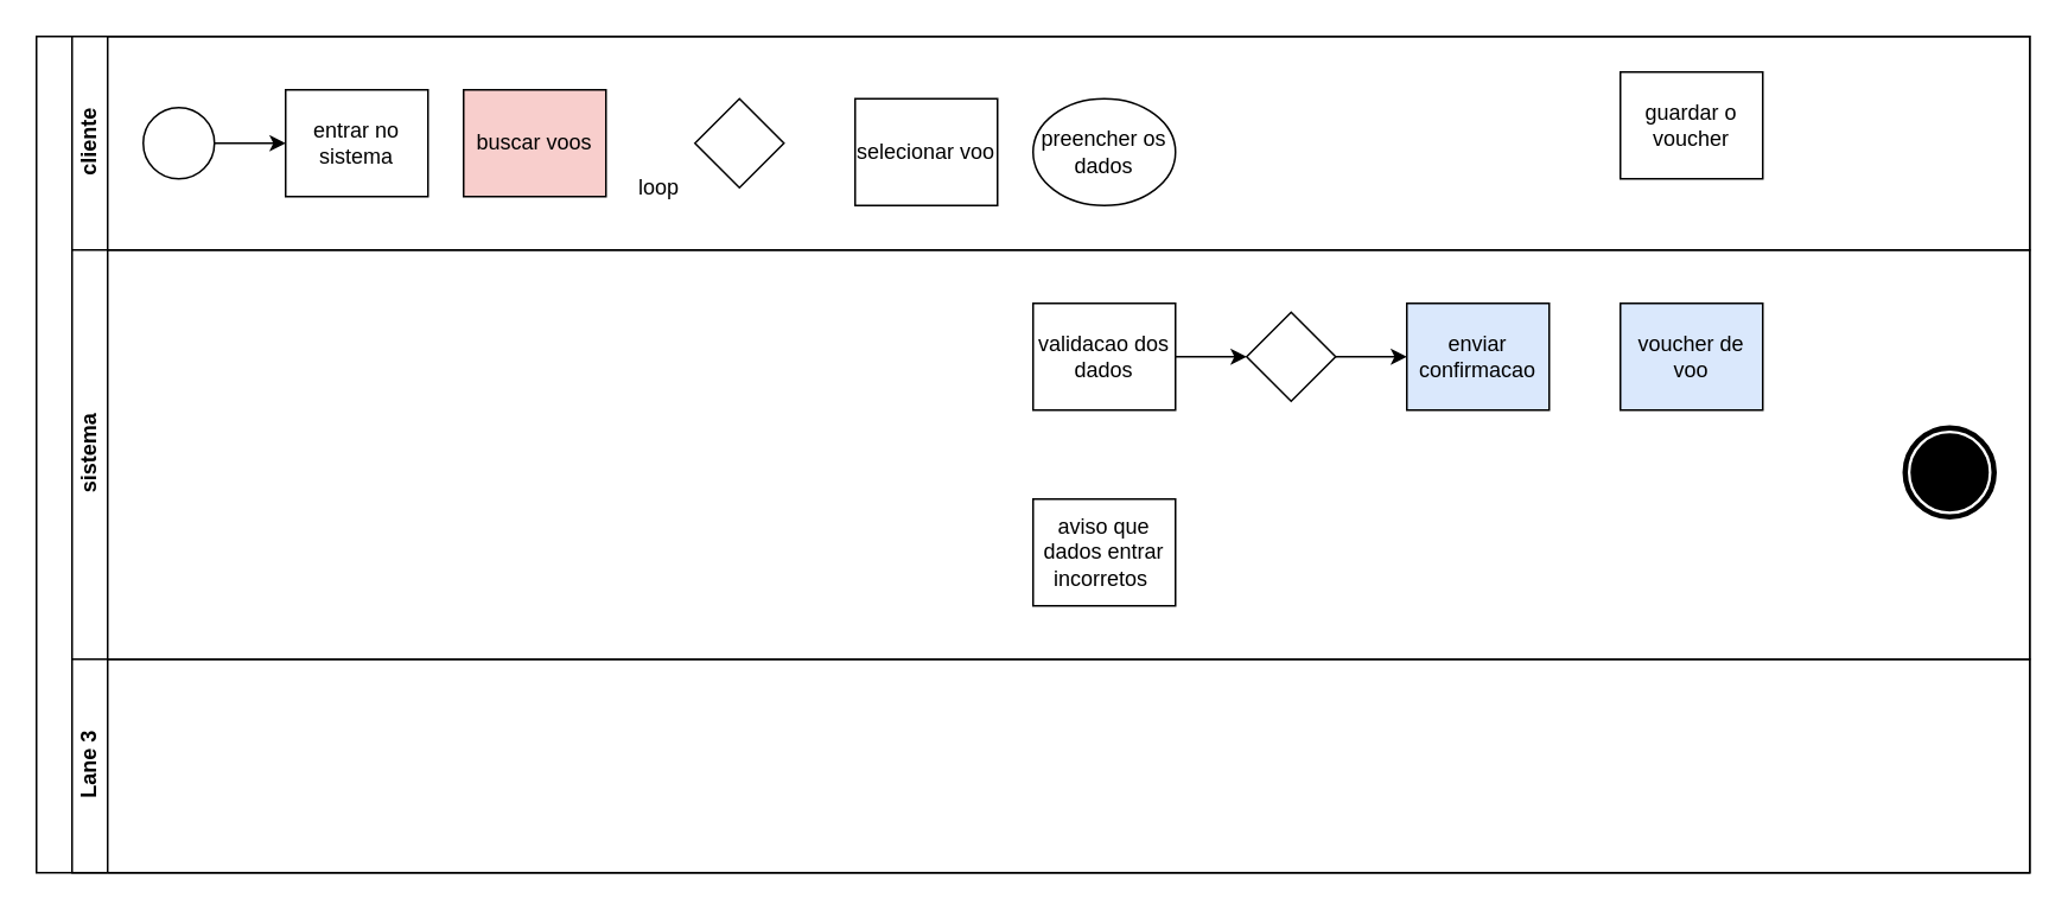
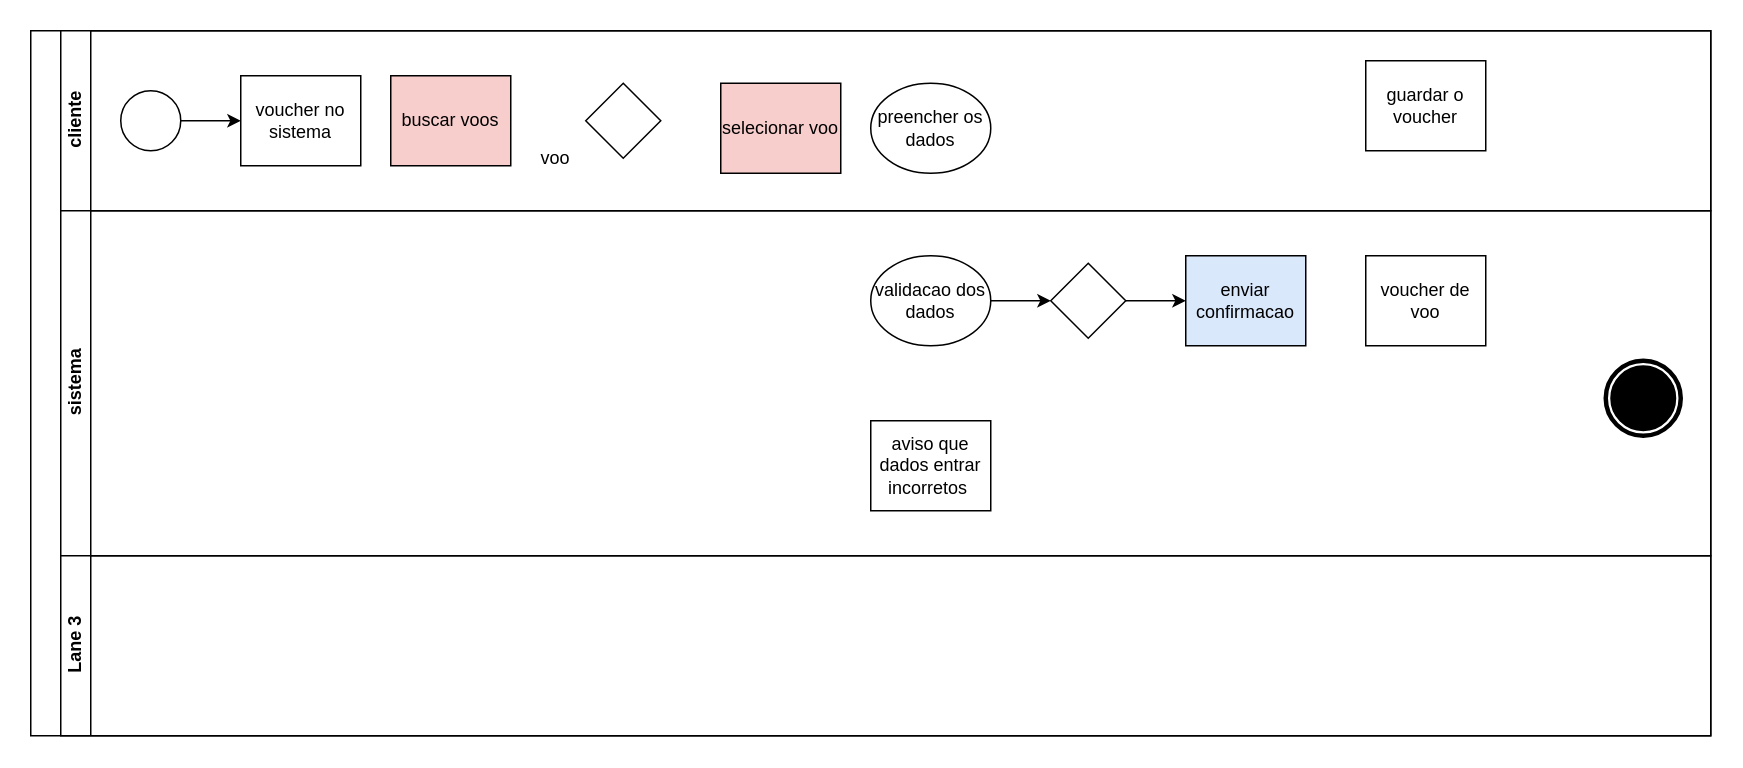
- <mxCell id="6" value="entrar no sistema" style="rounded=0;whiteSpace=wrap;html=1;fontFamily=Helvetica;fontSize=12;fontColor=#000000;align=center;" parent="3" vertex="1"><mxGeometry x="120" y="30" width="80" height="60" as="geometry" /></mxCell>
+ <mxCell id="6" value="voucher no sistema" style="rounded=0;whiteSpace=wrap;html=1;fontFamily=Helvetica;fontSize=12;fontColor=#000000;align=center;" parent="3" vertex="1"><mxGeometry x="120" y="30" width="80" height="60" as="geometry" /></mxCell>
- <mxCell id="10" value="selecionar voo" style="rounded=0;whiteSpace=wrap;html=1;fontFamily=Helvetica;fontSize=12;fontColor=#000000;align=center;" vertex="1" parent="3"><mxGeometry x="440" y="35" width="80" height="60" as="geometry" /></mxCell>
+ <mxCell id="10" value="selecionar voo" style="rounded=0;whiteSpace=wrap;html=1;fontFamily=Helvetica;fontSize=12;fontColor=#000000;align=center;fillColor=#f8cecc;" vertex="1" parent="3"><mxGeometry x="440" y="35" width="80" height="60" as="geometry" /></mxCell>
- <mxCell id="9" value="loop" style="text;html=1;strokeColor=none;fillColor=none;align=center;verticalAlign=middle;whiteSpace=wrap;rounded=0;" vertex="1" parent="3"><mxGeometry x="300" y="70" width="60" height="30" as="geometry" /></mxCell>
+ <mxCell id="9" value="voo" style="text;html=1;strokeColor=none;fillColor=none;align=center;verticalAlign=middle;whiteSpace=wrap;rounded=0;" vertex="1" parent="3"><mxGeometry x="300" y="70" width="60" height="30" as="geometry" /></mxCell>
- <mxCell id="15" value="validacao dos dados" style="rounded=0;whiteSpace=wrap;html=1;fontFamily=Helvetica;fontSize=12;fontColor=#000000;align=center;" vertex="1" parent="13"><mxGeometry x="540" y="30" width="80" height="60" as="geometry" /></mxCell>
+ <mxCell id="15" value="validacao dos dados" style="ellipse;whiteSpace=wrap;html=1;fontFamily=Helvetica;fontSize=12;fontColor=#000000;align=center;" vertex="1" parent="13"><mxGeometry x="540" y="30" width="80" height="60" as="geometry" /></mxCell>
- <mxCell id="20" value="voucher de voo" style="rounded=0;whiteSpace=wrap;html=1;fontFamily=Helvetica;fontSize=12;fontColor=#000000;align=center;fillColor=#dae8fc;" vertex="1" parent="13"><mxGeometry x="870" y="30" width="80" height="60" as="geometry" /></mxCell>
+ <mxCell id="20" value="voucher de voo" style="rounded=0;whiteSpace=wrap;html=1;fontFamily=Helvetica;fontSize=12;fontColor=#000000;align=center;" vertex="1" parent="13"><mxGeometry x="870" y="30" width="80" height="60" as="geometry" /></mxCell>
